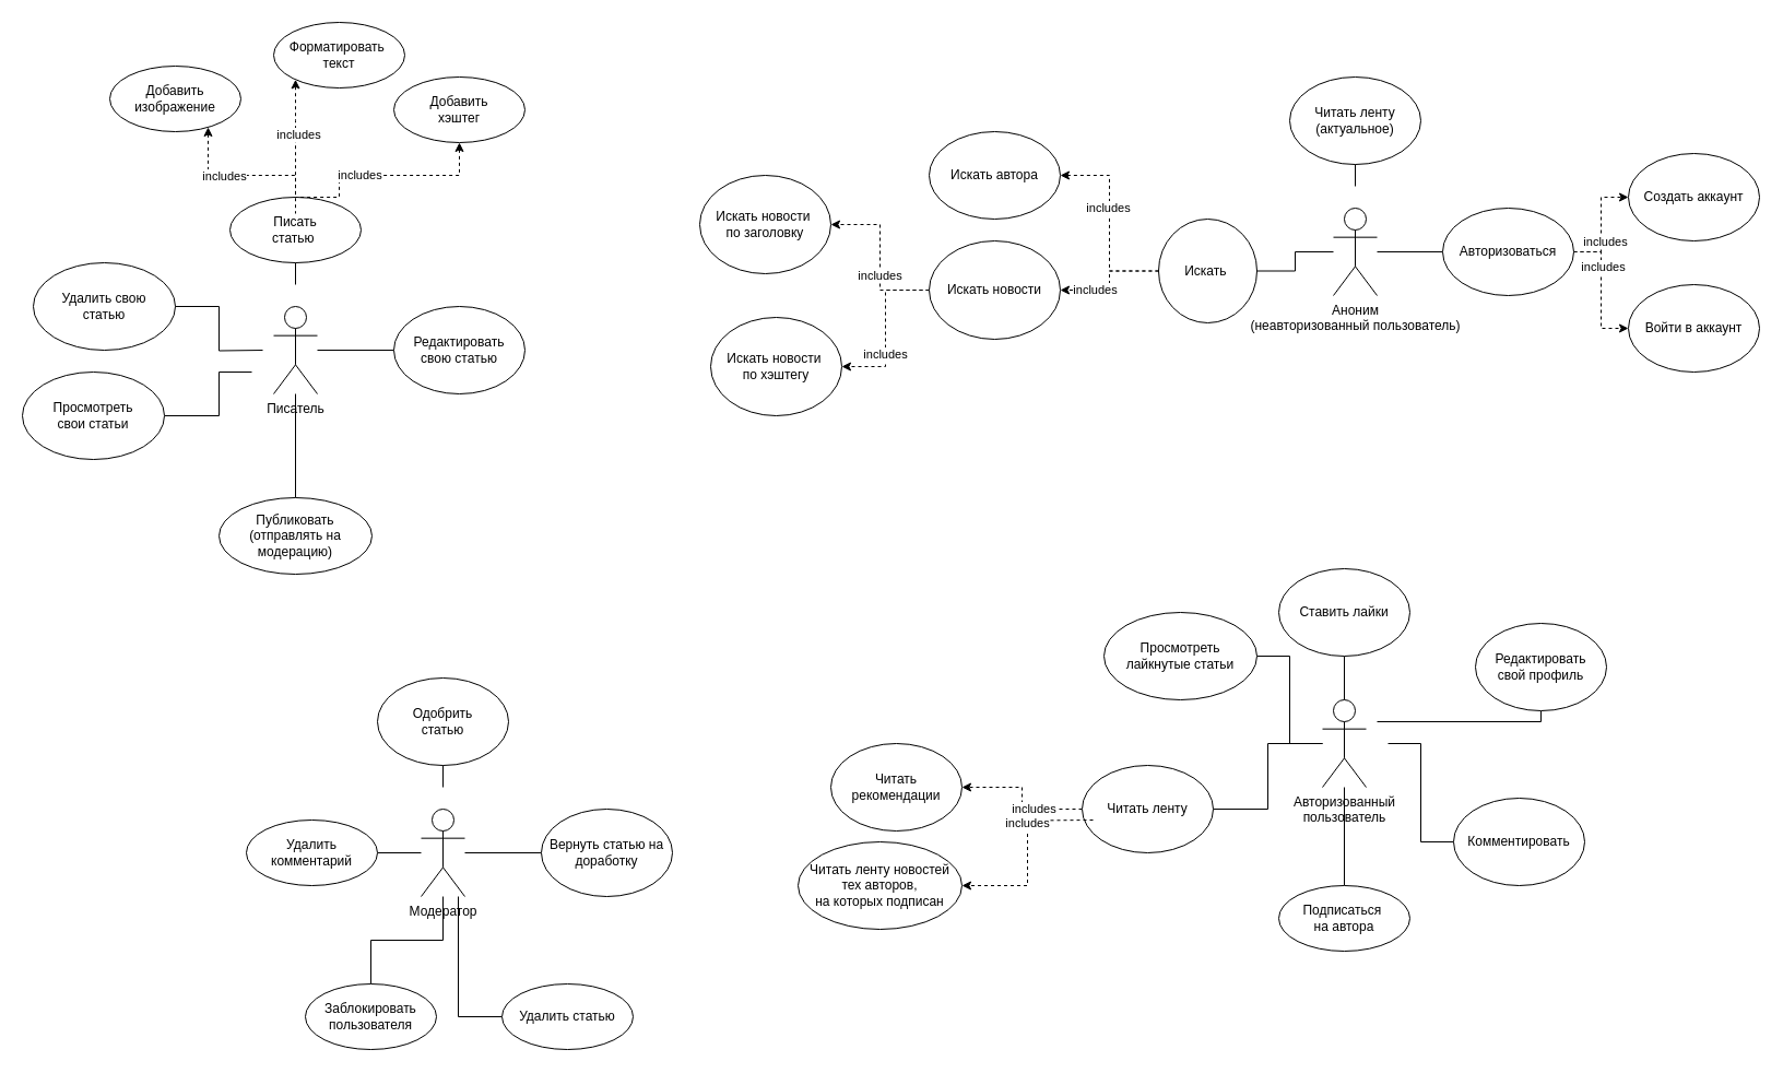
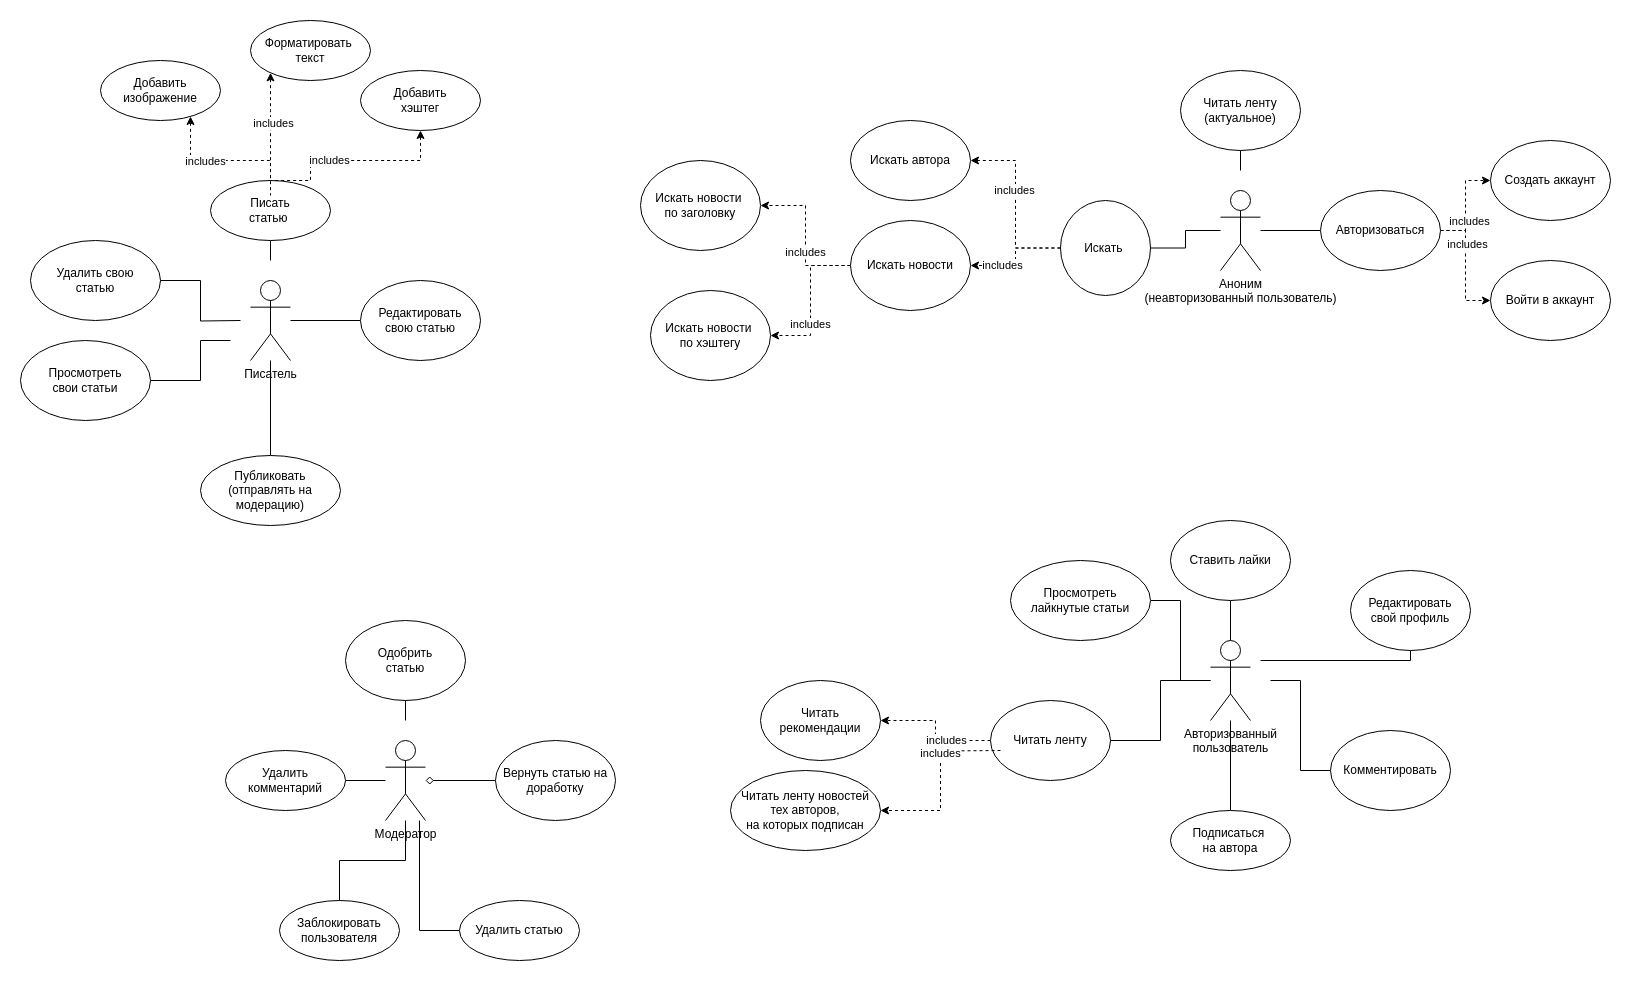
- <mxCell id="36" value="" style="edgeStyle=orthogonalEdgeStyle;rounded=0;orthogonalLoop=1;jettySize=auto;html=1;strokeColor=default;endArrow=none;endFill=0;" parent="1" source="37" target="35" edge="1"><mxGeometry relative="1" as="geometry" /></mxCell>
+ <mxCell id="36" value="" style="edgeStyle=orthogonalEdgeStyle;rounded=0;orthogonalLoop=1;jettySize=auto;html=1;strokeColor=default;endArrow=diamond;endFill=0;" parent="1" source="37" target="35" edge="1"><mxGeometry relative="1" as="geometry" /></mxCell>
